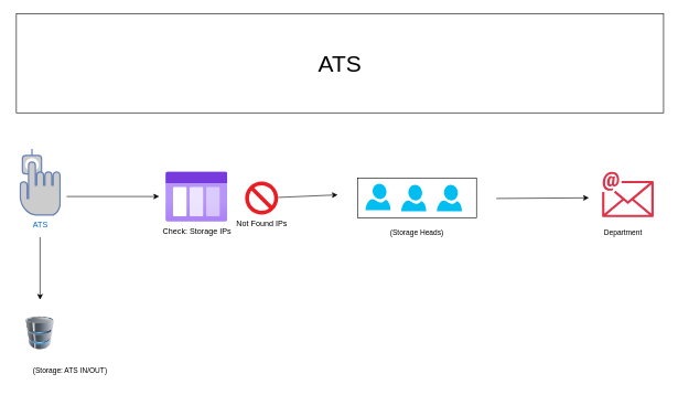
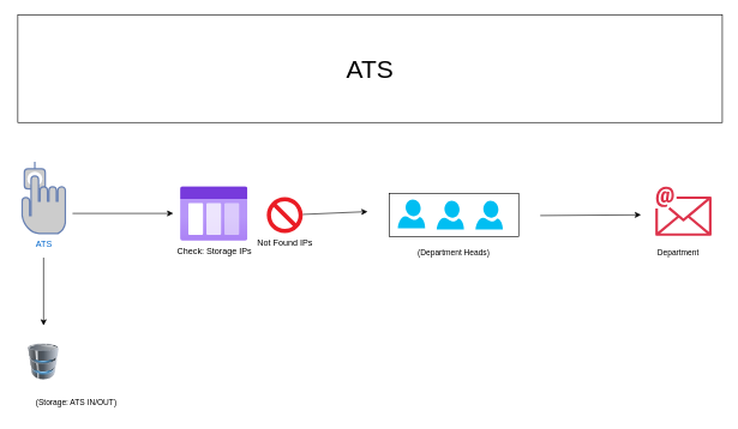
- <mxCell id="11" value="&lt;font style=&quot;font-size: 11px;&quot;&gt;(Storage Heads)&lt;/font&gt;" style="text;html=1;align=center;verticalAlign=middle;whiteSpace=wrap;rounded=0;" vertex="1" parent="1"><mxGeometry x="575" y="337" width="110" height="30" as="geometry" /></mxCell>
+ <mxCell id="11" value="&lt;font style=&quot;font-size: 11px;&quot;&gt;(Department Heads)&lt;/font&gt;" style="text;html=1;align=center;verticalAlign=middle;whiteSpace=wrap;rounded=0;" vertex="1" parent="1"><mxGeometry x="575" y="337" width="110" height="30" as="geometry" /></mxCell>
